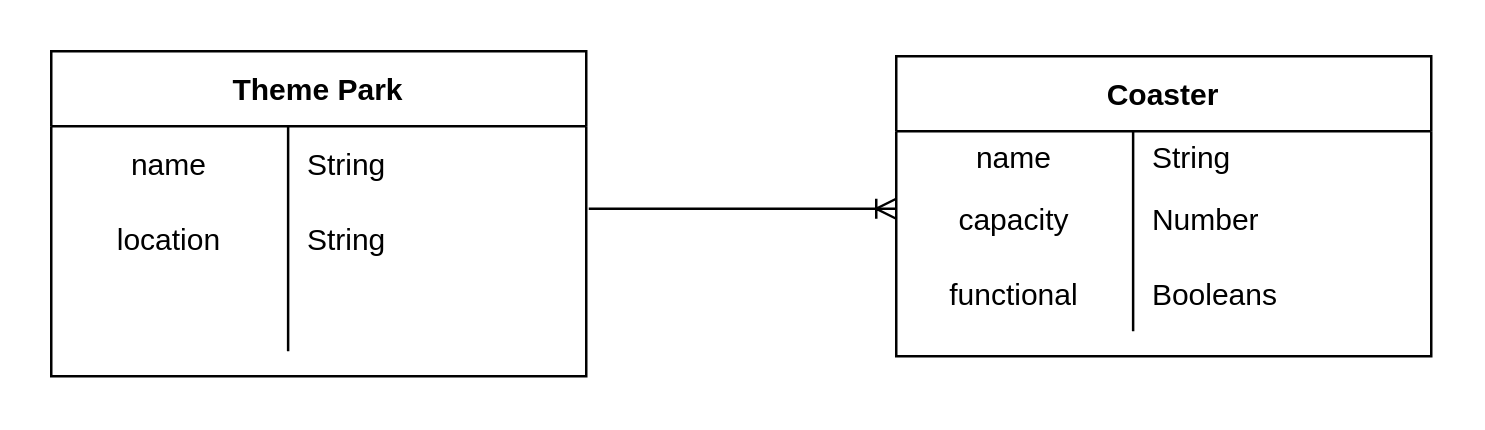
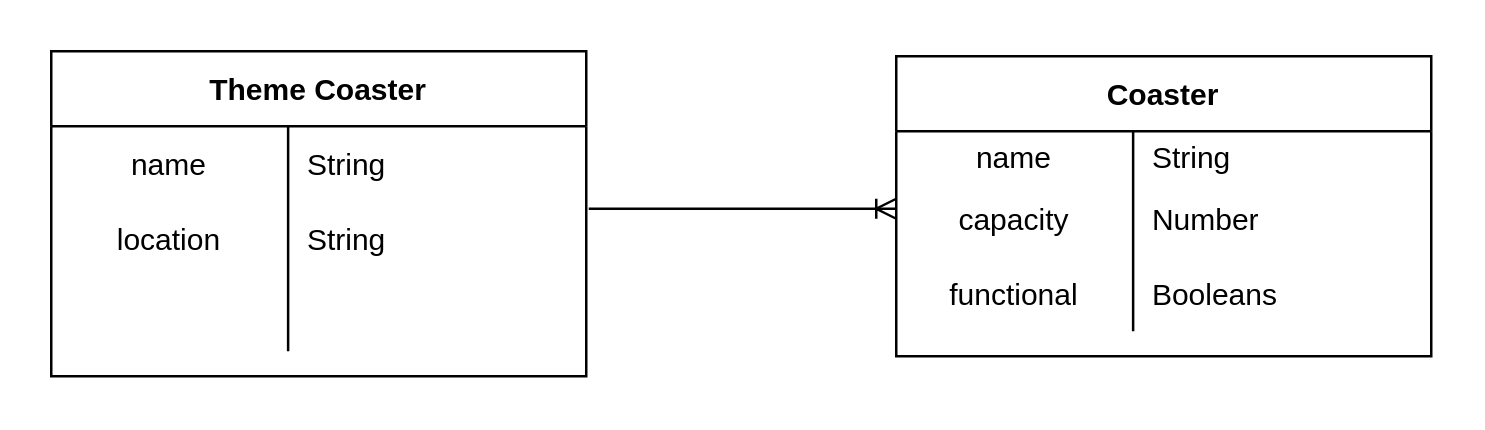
- <mxCell id="2" value="Theme Park" style="shape=table;startSize=30;container=1;collapsible=1;childLayout=tableLayout;fixedRows=1;rowLines=0;fontStyle=1;align=center;resizeLast=1;" vertex="1" parent="1"><mxGeometry x="20" y="20" width="214" height="130" as="geometry" /></mxCell>
+ <mxCell id="2" value="Theme Coaster" style="shape=table;startSize=30;container=1;collapsible=1;childLayout=tableLayout;fixedRows=1;rowLines=0;fontStyle=1;align=center;resizeLast=1;" vertex="1" parent="1"><mxGeometry x="20" y="20" width="214" height="130" as="geometry" /></mxCell>
